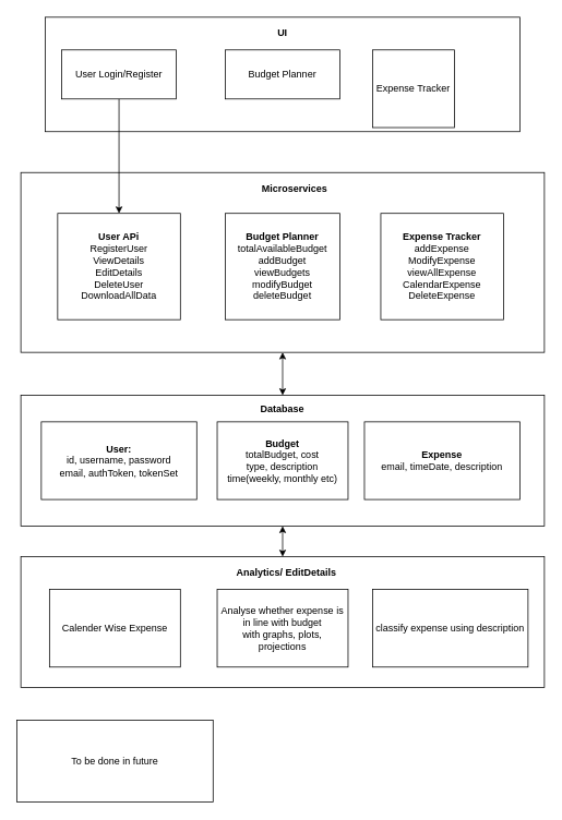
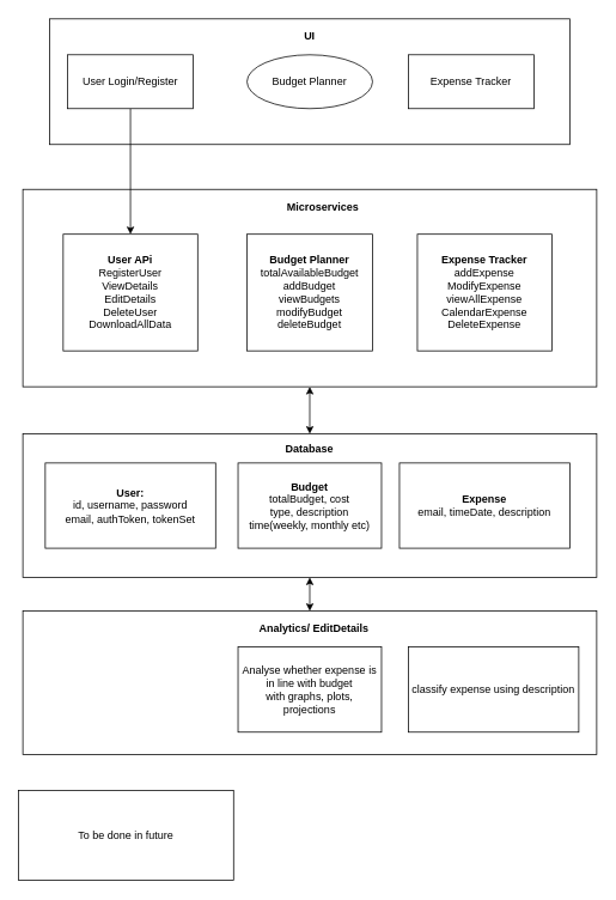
- <mxCell id="8" value="Budget Planner" style="rounded=0;whiteSpace=wrap;html=1;" parent="1" vertex="1"><mxGeometry x="275" y="60" width="140" height="60" as="geometry" /></mxCell>
+ <mxCell id="8" value="Budget Planner" style="ellipse;whiteSpace=wrap;html=1;" parent="1" vertex="1"><mxGeometry x="275" y="60" width="140" height="60" as="geometry" /></mxCell>
- <mxCell id="9" value="Expense Tracker" style="rounded=0;whiteSpace=wrap;html=1;" parent="1" vertex="1"><mxGeometry x="455" y="60" width="100" height="95" as="geometry" /></mxCell>
+ <mxCell id="9" value="Expense Tracker" style="rounded=0;whiteSpace=wrap;html=1;" parent="1" vertex="1"><mxGeometry x="455" y="60" width="140" height="60" as="geometry" /></mxCell>
- <mxCell id="24" value="Calender Wise Expense" style="rounded=0;whiteSpace=wrap;html=1;" vertex="1" parent="1"><mxGeometry x="60" y="720" width="160" height="95" as="geometry" /></mxCell>
